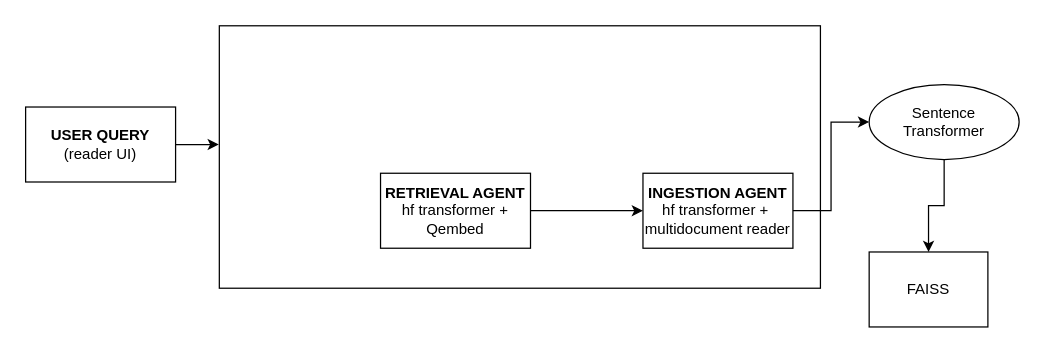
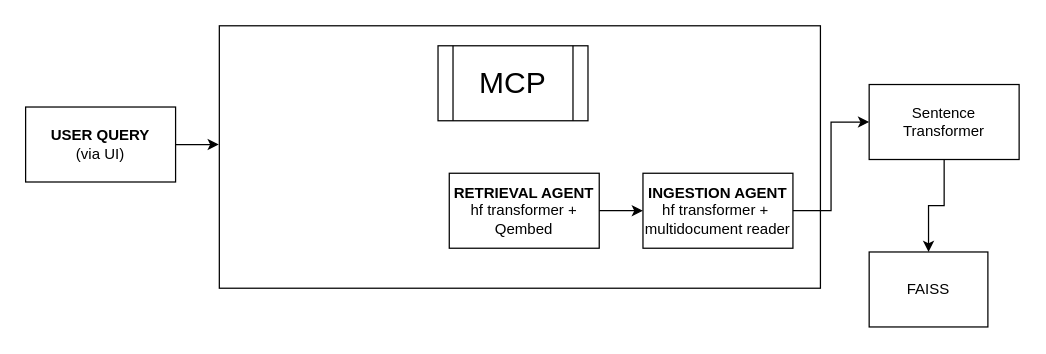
+ <mxCell id="11" value="&lt;font style=&quot;font-size: 24px;&quot;&gt;MCP&lt;/font&gt;" style="shape=process;whiteSpace=wrap;html=1;backgroundOutline=1;" vertex="1" parent="1"><mxGeometry x="350" y="36" width="120" height="60" as="geometry" /></mxCell>
- <mxCell id="9" value="Sentence Transformer" style="ellipse;whiteSpace=wrap;html=1;" vertex="1" parent="1"><mxGeometry x="695" y="67" width="120" height="60" as="geometry" /></mxCell>
+ <mxCell id="9" value="Sentence Transformer" style="rounded=0;whiteSpace=wrap;html=1;" vertex="1" parent="1"><mxGeometry x="695" y="67" width="120" height="60" as="geometry" /></mxCell>
- <mxCell id="4" value="&lt;b&gt;USER QUERY&lt;/b&gt;&lt;div&gt;(reader UI)&lt;/div&gt;" style="rounded=0;whiteSpace=wrap;html=1;" vertex="1" parent="1"><mxGeometry x="20" y="85" width="120" height="60" as="geometry" /></mxCell>
+ <mxCell id="4" value="&lt;b&gt;USER QUERY&lt;/b&gt;&lt;div&gt;(via UI)&lt;/div&gt;" style="rounded=0;whiteSpace=wrap;html=1;" vertex="1" parent="1"><mxGeometry x="20" y="85" width="120" height="60" as="geometry" /></mxCell>
- <mxCell id="6" value="&lt;b&gt;RETRIEVAL AGENT&lt;/b&gt;&lt;div&gt;hf transformer + Qembed&lt;/div&gt;" style="rounded=0;whiteSpace=wrap;html=1;" vertex="1" parent="1"><mxGeometry x="304" y="138" width="120" height="60" as="geometry" /></mxCell>
+ <mxCell id="6" value="&lt;b&gt;RETRIEVAL AGENT&lt;/b&gt;&lt;div&gt;hf transformer + Qembed&lt;/div&gt;" style="rounded=0;whiteSpace=wrap;html=1;" vertex="1" parent="1"><mxGeometry x="359" y="138" width="120" height="60" as="geometry" /></mxCell>
